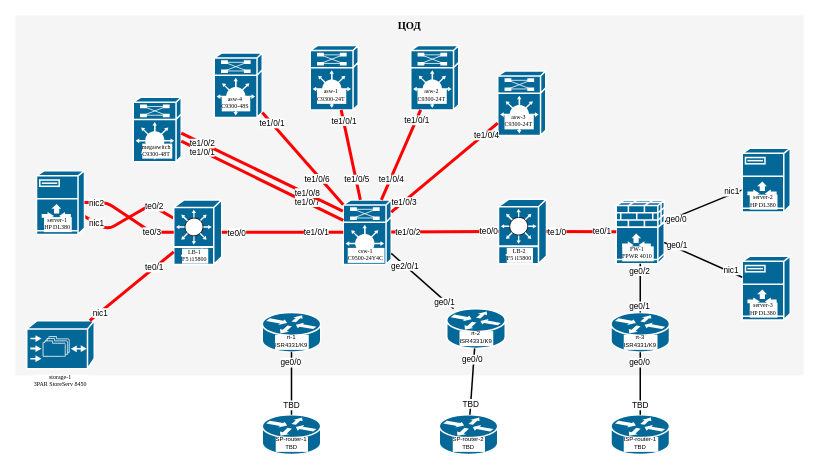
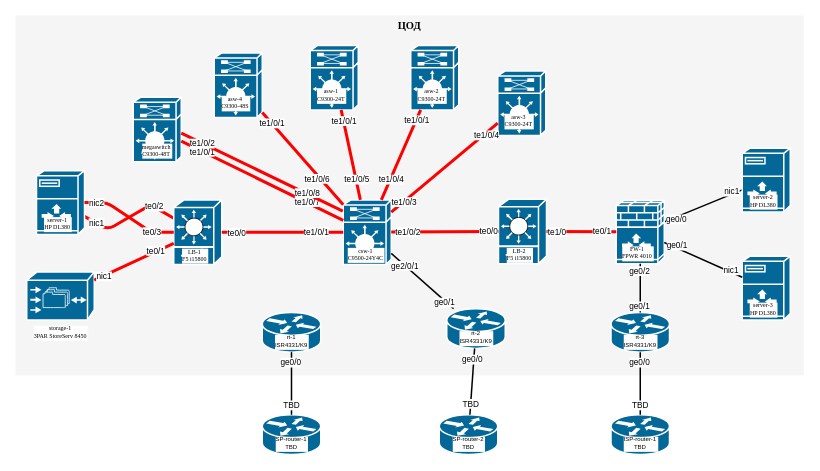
- <mxCell id="8" value="storage-1&#10;3PAR StoreServ 8450" style="shape=mxgraph.cisco.storage.cisco_file_engine;dashed=0;fillColor=#036897;strokeColor=#ffffff;strokeWidth=2;verticalLabelPosition=bottom;verticalAlign=top;rounded=0;shadow=0;comic=0;fontFamily=Verdana;fontSize=8;movableLabel=1;labelBackgroundColor=default;" parent="1" vertex="1"><mxGeometry x="35" y="427" width="90" height="64" as="geometry" /></mxCell>
+ <mxCell id="8" value="storage-1&#10;3PAR StoreServ 8450" style="shape=mxgraph.cisco.storage.cisco_file_engine;dashed=0;fillColor=#036897;strokeColor=#ffffff;strokeWidth=2;verticalLabelPosition=bottom;verticalAlign=top;rounded=0;shadow=0;comic=0;fontFamily=Verdana;fontSize=8;movableLabel=1;labelBackgroundColor=default;" parent="1" vertex="1"><mxGeometry x="35" y="362" width="90" height="64" as="geometry" /></mxCell>
